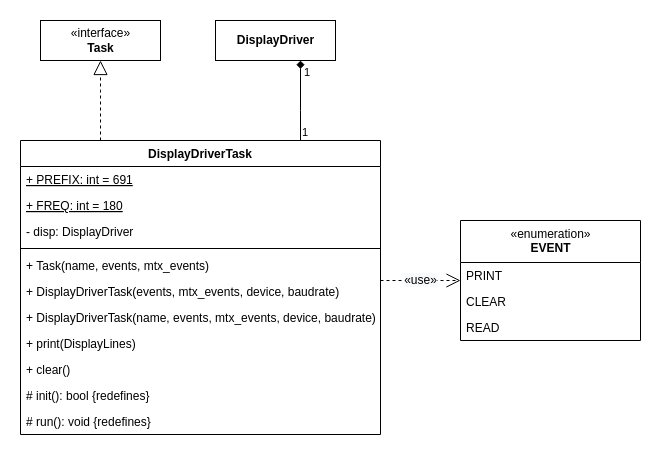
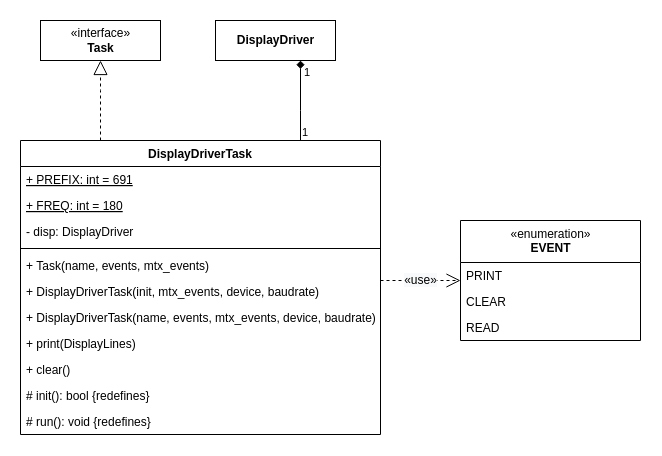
- <mxCell id="8" value="+ DisplayDriverTask(events, mtx_events, device, baudrate)" style="text;strokeColor=none;fillColor=none;align=left;verticalAlign=top;spacingLeft=4;spacingRight=4;overflow=hidden;rotatable=0;points=[[0,0.5],[1,0.5]];portConstraint=eastwest;" parent="2" vertex="1"><mxGeometry y="138" width="360" height="26" as="geometry" /></mxCell>
+ <mxCell id="8" value="+ DisplayDriverTask(init, mtx_events, device, baudrate)" style="text;strokeColor=none;fillColor=none;align=left;verticalAlign=top;spacingLeft=4;spacingRight=4;overflow=hidden;rotatable=0;points=[[0,0.5],[1,0.5]];portConstraint=eastwest;" parent="2" vertex="1"><mxGeometry y="138" width="360" height="26" as="geometry" /></mxCell>
